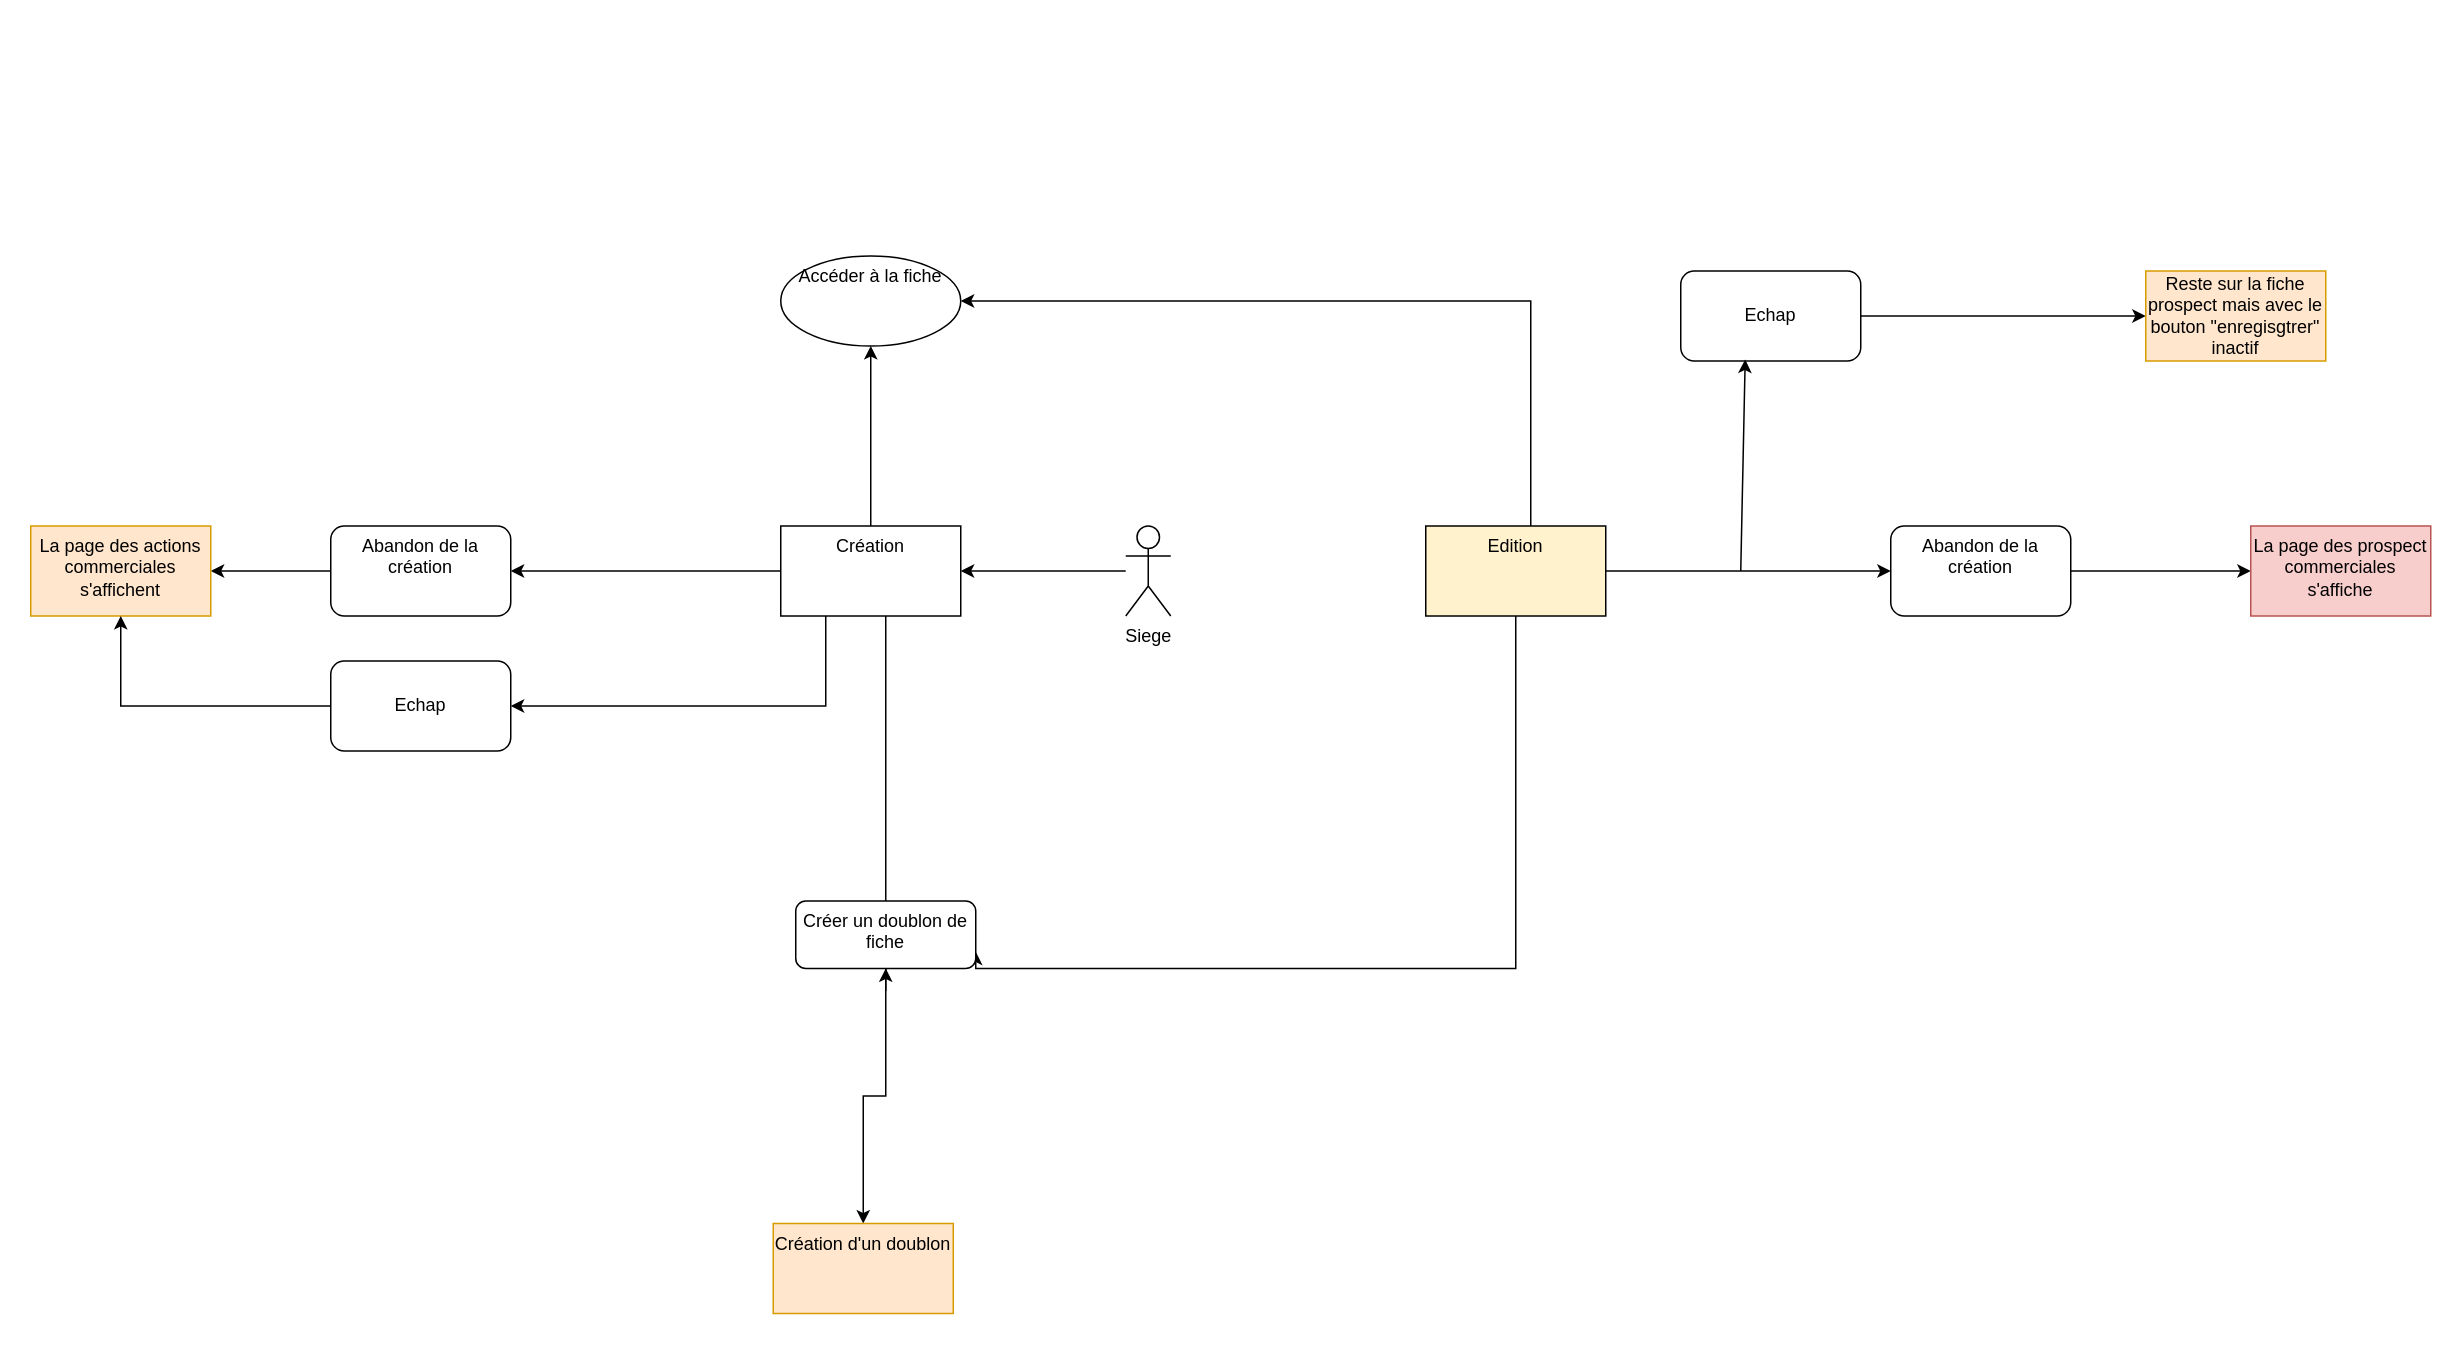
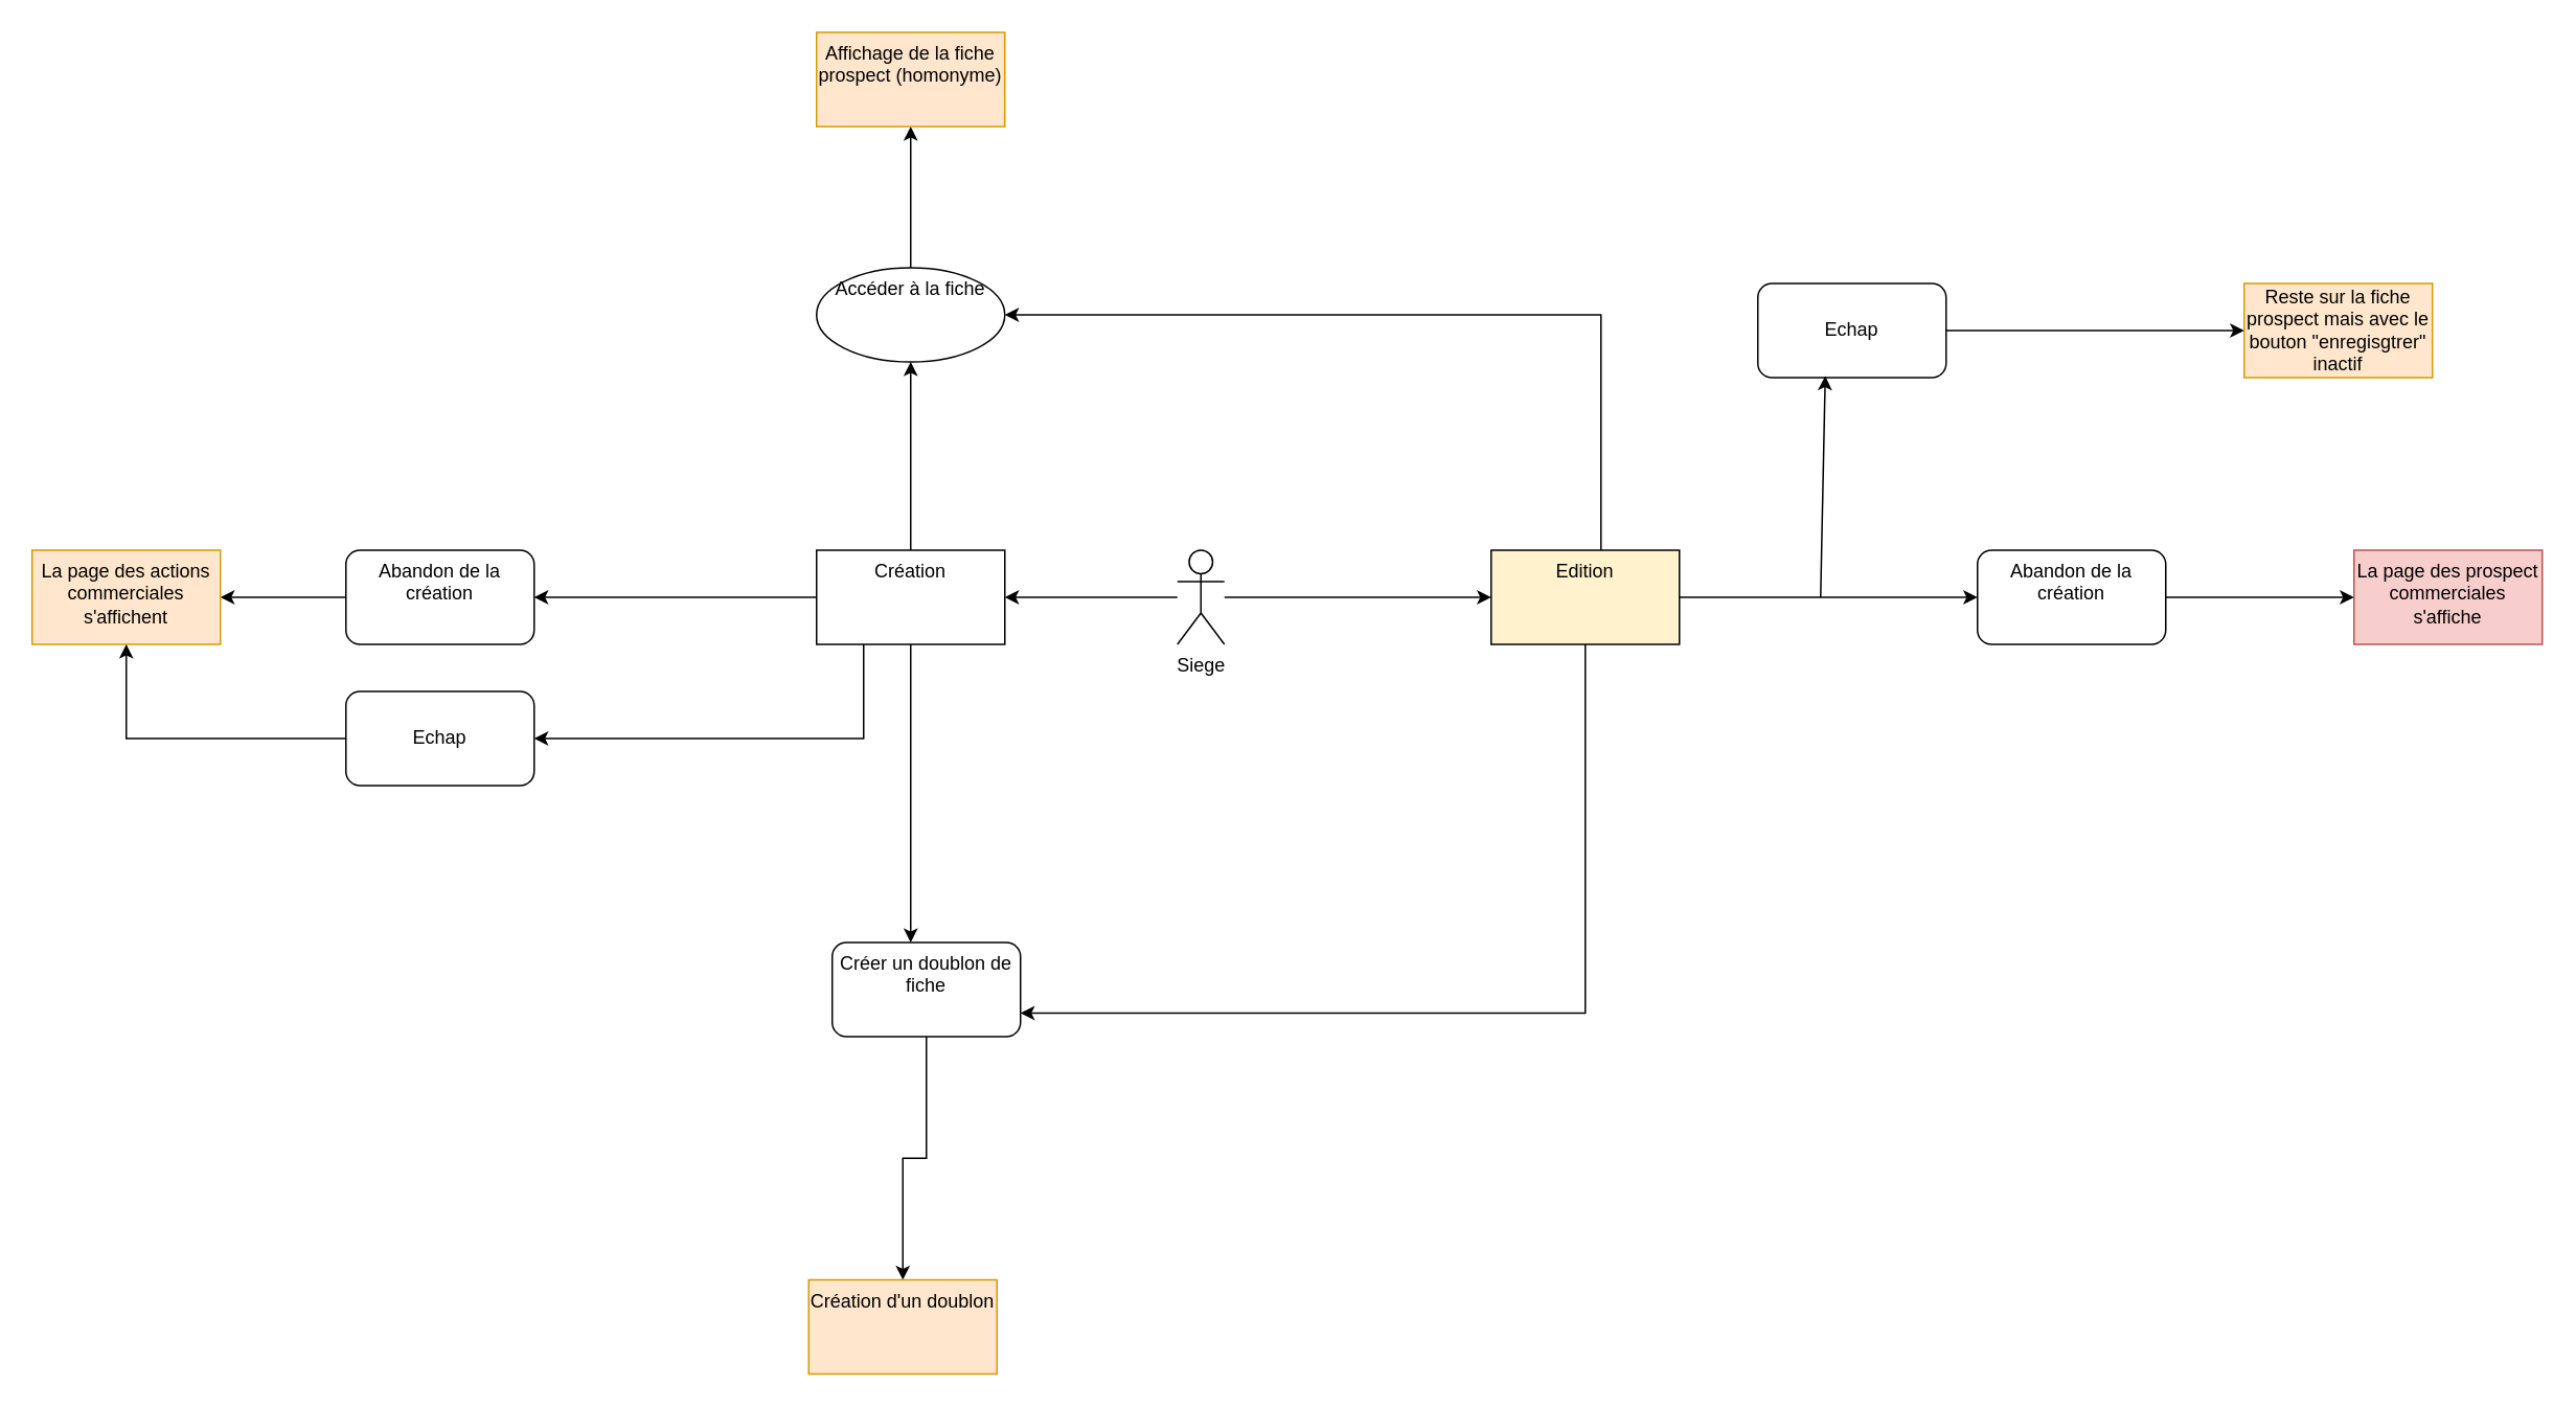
+ <mxCell id="21" value="Affichage de la fiche prospect (homonyme)" style="whiteSpace=wrap;html=1;verticalAlign=top;fillColor=#ffe6cc;strokeColor=#d79b00;" parent="1" vertex="1"><mxGeometry x="520" y="20" width="120" height="60" as="geometry" /></mxCell>
+ <mxCell id="17" value="" style="edgeStyle=orthogonalEdgeStyle;rounded=0;orthogonalLoop=1;jettySize=auto;html=1;" parent="1" source="18" target="21" edge="1"><mxGeometry relative="1" as="geometry" /></mxCell>
+ <mxCell id="3" value="" style="edgeStyle=orthogonalEdgeStyle;rounded=0;orthogonalLoop=1;jettySize=auto;html=1;" parent="1" source="4" target="12" edge="1"><mxGeometry relative="1" as="geometry" /></mxCell>
- <mxCell id="14" value="Créer un doublon de fiche" style="whiteSpace=wrap;html=1;verticalAlign=top;rounded=1;" parent="1" vertex="1"><mxGeometry x="530" y="600" width="120" height="45" as="geometry" /></mxCell>
+ <mxCell id="14" value="Créer un doublon de fiche" style="whiteSpace=wrap;html=1;verticalAlign=top;rounded=1;" parent="1" vertex="1"><mxGeometry x="530" y="600" width="120" height="60" as="geometry" /></mxCell>
